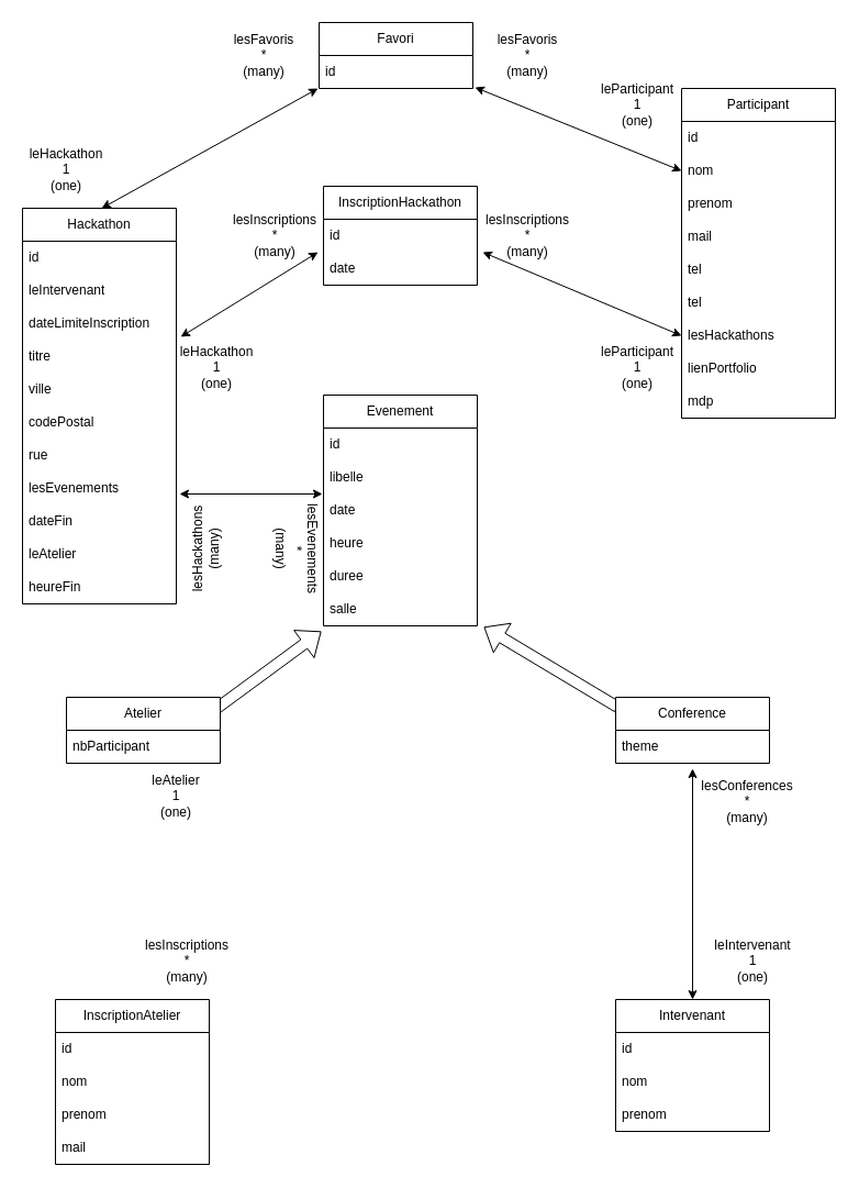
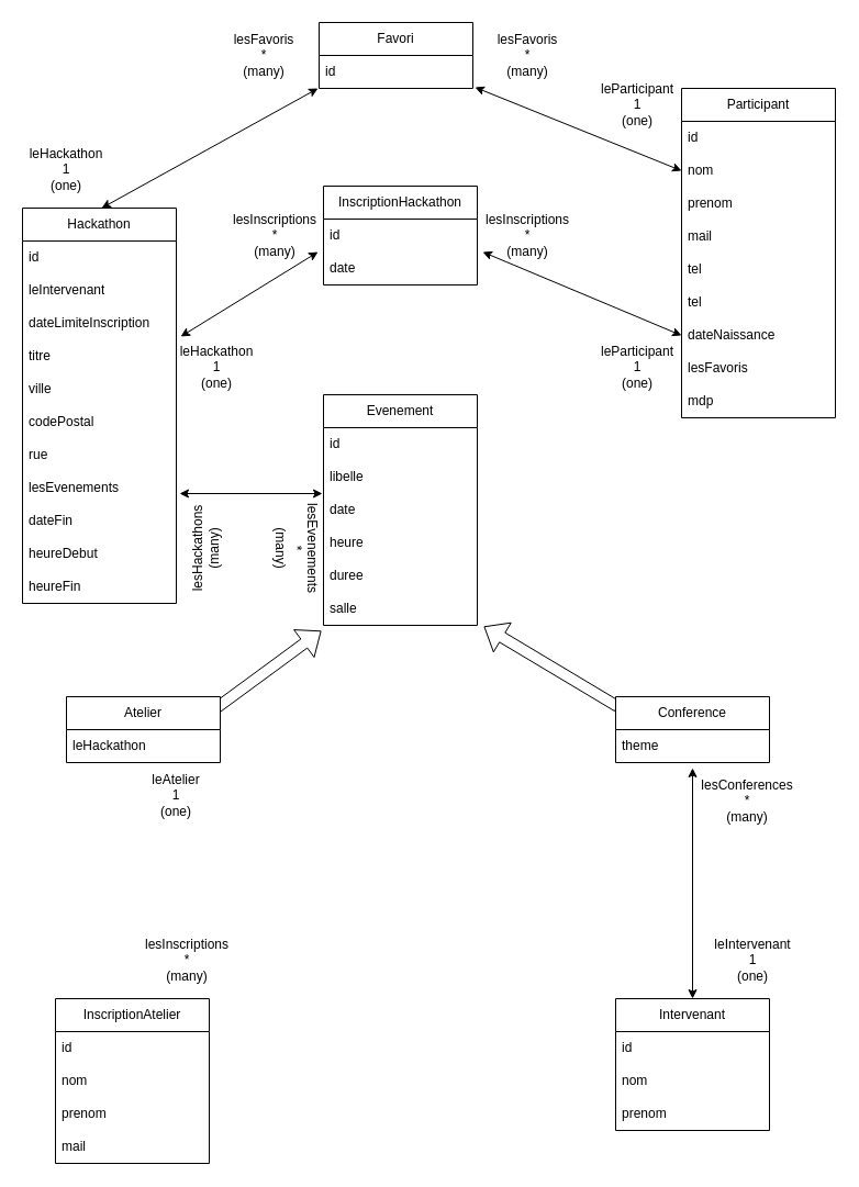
- <mxCell id="25" value="lesHackathons" style="text;strokeColor=none;fillColor=none;align=left;verticalAlign=middle;spacingLeft=4;spacingRight=4;overflow=hidden;points=[[0,0.5],[1,0.5]];portConstraint=eastwest;rotatable=0;whiteSpace=wrap;html=1;" parent="18" vertex="1"><mxGeometry y="210" width="140" height="30" as="geometry" /></mxCell>
+ <mxCell id="25" value="dateNaissance" style="text;strokeColor=none;fillColor=none;align=left;verticalAlign=middle;spacingLeft=4;spacingRight=4;overflow=hidden;points=[[0,0.5],[1,0.5]];portConstraint=eastwest;rotatable=0;whiteSpace=wrap;html=1;" parent="18" vertex="1"><mxGeometry y="210" width="140" height="30" as="geometry" /></mxCell>
- <mxCell id="26" value="lienPortfolio" style="text;strokeColor=none;fillColor=none;align=left;verticalAlign=middle;spacingLeft=4;spacingRight=4;overflow=hidden;points=[[0,0.5],[1,0.5]];portConstraint=eastwest;rotatable=0;whiteSpace=wrap;html=1;" parent="18" vertex="1"><mxGeometry y="240" width="140" height="30" as="geometry" /></mxCell>
+ <mxCell id="26" value="lesFavoris" style="text;strokeColor=none;fillColor=none;align=left;verticalAlign=middle;spacingLeft=4;spacingRight=4;overflow=hidden;points=[[0,0.5],[1,0.5]];portConstraint=eastwest;rotatable=0;whiteSpace=wrap;html=1;" parent="18" vertex="1"><mxGeometry y="240" width="140" height="30" as="geometry" /></mxCell>
- <mxCell id="38" value="leAtelier" style="text;strokeColor=none;fillColor=none;align=left;verticalAlign=middle;spacingLeft=4;spacingRight=4;overflow=hidden;points=[[0,0.5],[1,0.5]];portConstraint=eastwest;rotatable=0;whiteSpace=wrap;html=1;" parent="28" vertex="1"><mxGeometry y="300" width="140" height="30" as="geometry" /></mxCell>
+ <mxCell id="38" value="heureDebut" style="text;strokeColor=none;fillColor=none;align=left;verticalAlign=middle;spacingLeft=4;spacingRight=4;overflow=hidden;points=[[0,0.5],[1,0.5]];portConstraint=eastwest;rotatable=0;whiteSpace=wrap;html=1;" parent="28" vertex="1"><mxGeometry y="300" width="140" height="30" as="geometry" /></mxCell>
- <mxCell id="15" value="nbParticipant" style="text;strokeColor=none;fillColor=none;align=left;verticalAlign=middle;spacingLeft=4;spacingRight=4;overflow=hidden;points=[[0,0.5],[1,0.5]];portConstraint=eastwest;rotatable=0;whiteSpace=wrap;html=1;" parent="14" vertex="1"><mxGeometry y="30" width="140" height="30" as="geometry" /></mxCell>
+ <mxCell id="15" value="leHackathon" style="text;strokeColor=none;fillColor=none;align=left;verticalAlign=middle;spacingLeft=4;spacingRight=4;overflow=hidden;points=[[0,0.5],[1,0.5]];portConstraint=eastwest;rotatable=0;whiteSpace=wrap;html=1;" parent="14" vertex="1"><mxGeometry y="30" width="140" height="30" as="geometry" /></mxCell>
